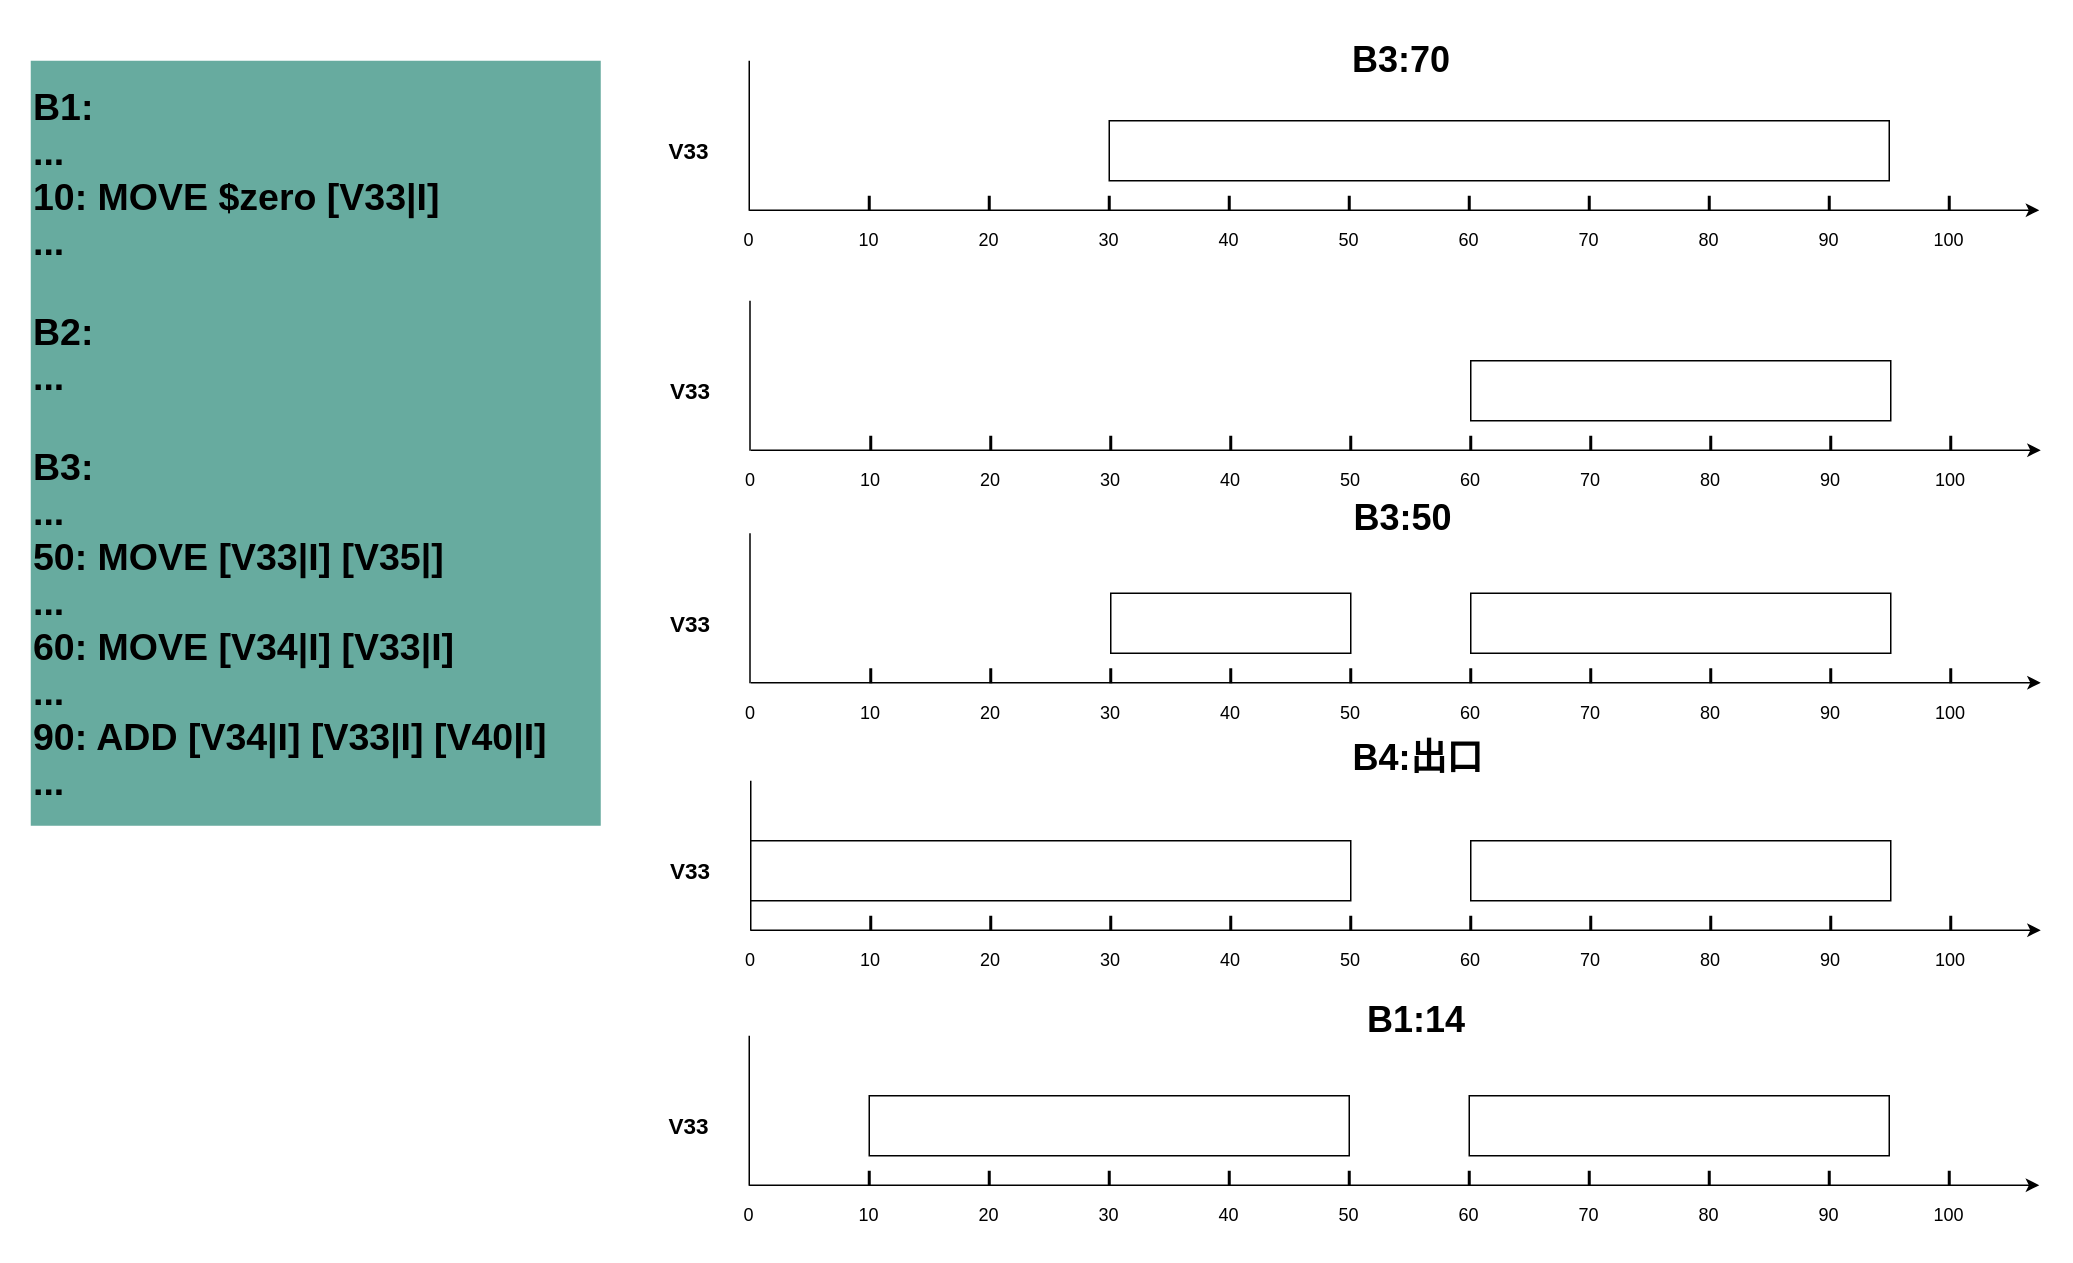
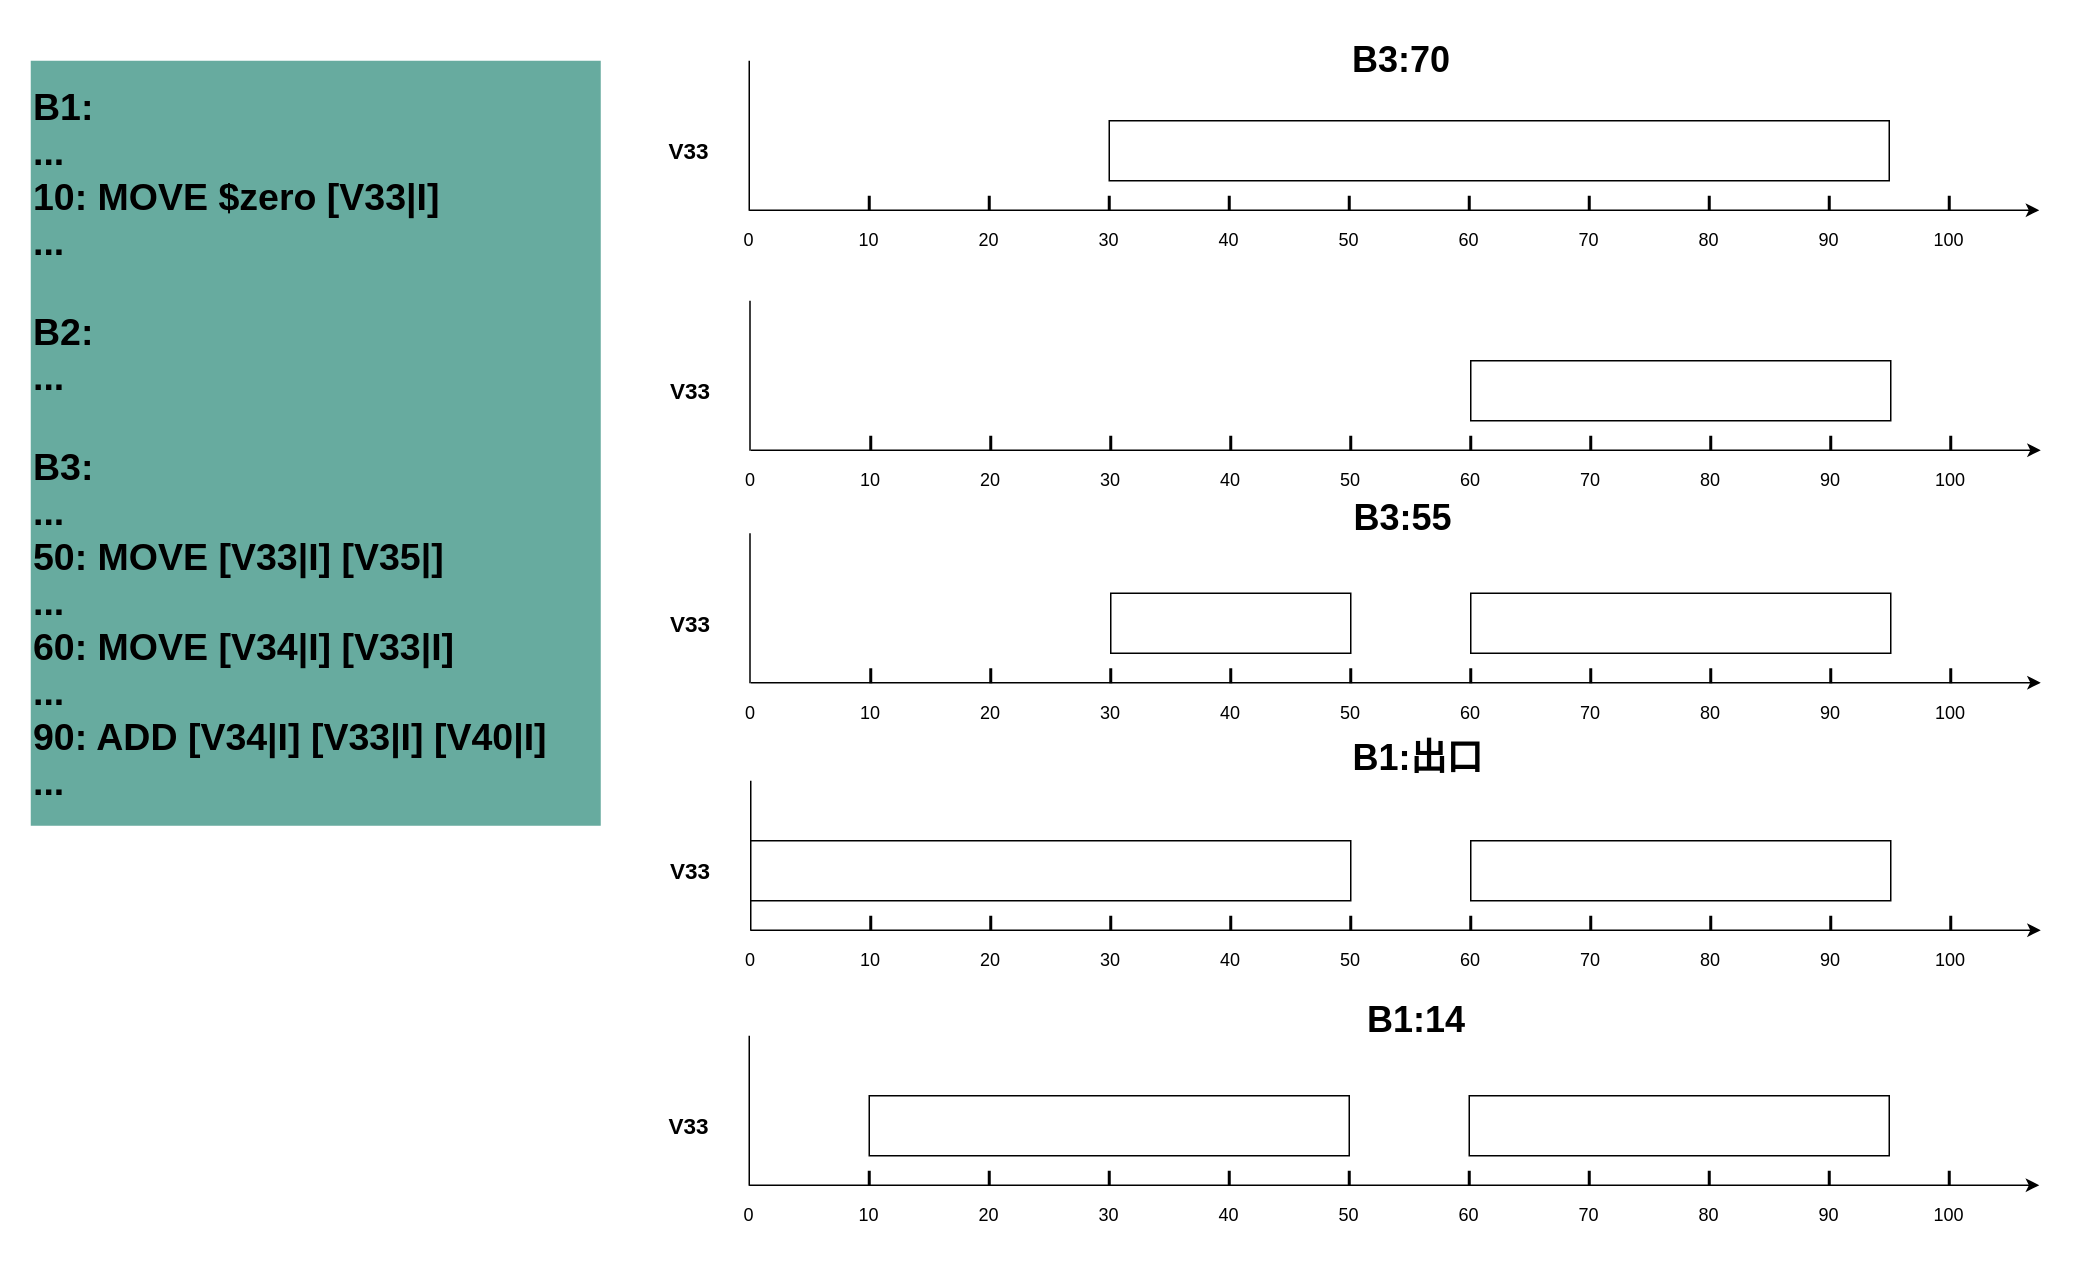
- <mxCell id="105" value="&lt;h1&gt;B3:50&lt;/h1&gt;" style="text;html=1;strokeColor=none;fillColor=none;spacing=5;spacingTop=-20;whiteSpace=wrap;overflow=hidden;rounded=0;align=center;" vertex="1" parent="1"><mxGeometry x="895" y="325" width="80" height="40" as="geometry" /></mxCell>
+ <mxCell id="105" value="&lt;h1&gt;B3:55&lt;/h1&gt;" style="text;html=1;strokeColor=none;fillColor=none;spacing=5;spacingTop=-20;whiteSpace=wrap;overflow=hidden;rounded=0;align=center;" vertex="1" parent="1"><mxGeometry x="895" y="325" width="80" height="40" as="geometry" /></mxCell>
- <mxCell id="134" value="&lt;h1&gt;B4:出口&lt;/h1&gt;" style="text;html=1;strokeColor=none;fillColor=none;spacing=5;spacingTop=-20;whiteSpace=wrap;overflow=hidden;rounded=0;align=center;" vertex="1" parent="1"><mxGeometry x="895" y="485" width="100" height="40" as="geometry" /></mxCell>
+ <mxCell id="134" value="&lt;h1&gt;B1:出口&lt;/h1&gt;" style="text;html=1;strokeColor=none;fillColor=none;spacing=5;spacingTop=-20;whiteSpace=wrap;overflow=hidden;rounded=0;align=center;" vertex="1" parent="1"><mxGeometry x="895" y="485" width="100" height="40" as="geometry" /></mxCell>
